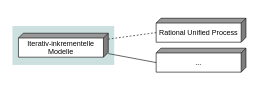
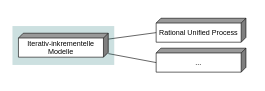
- <mxCell id="5" style="edgeStyle=none;rounded=0;orthogonalLoop=1;jettySize=auto;html=1;entryX=0;entryY=0;entryDx=24;entryDy=150;entryPerimeter=0;shadow=0;endArrow=none;endFill=0;fontSize=12;dashed=1;" parent="1" source="8" target="3" edge="1"><mxGeometry relative="1" as="geometry" /></mxCell>
+ <mxCell id="5" style="edgeStyle=none;rounded=0;orthogonalLoop=1;jettySize=auto;html=1;entryX=0;entryY=0;entryDx=24;entryDy=150;entryPerimeter=0;shadow=0;endArrow=none;endFill=0;fontSize=12;" parent="1" source="8" target="3" edge="1"><mxGeometry relative="1" as="geometry" /></mxCell>
